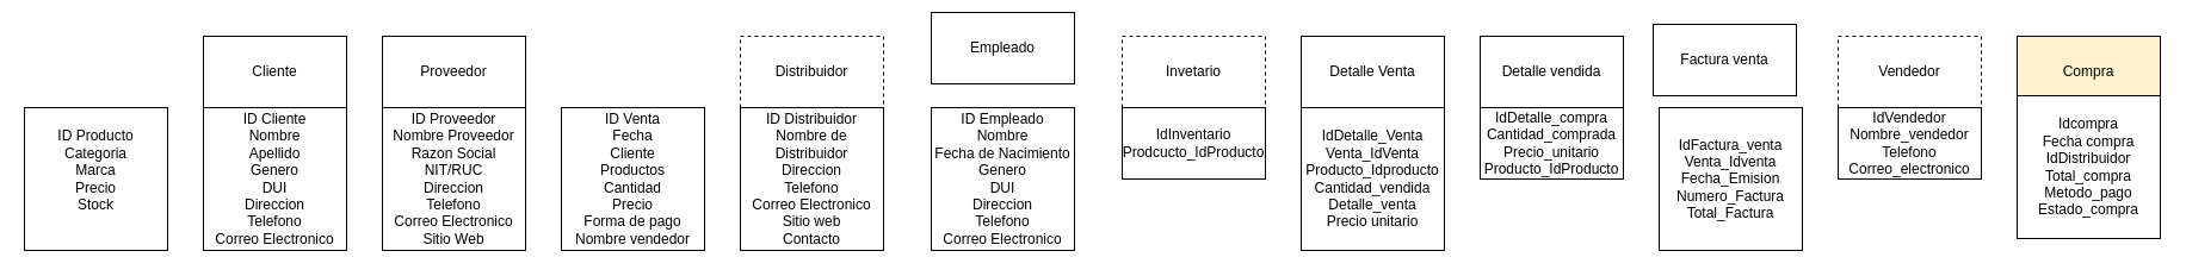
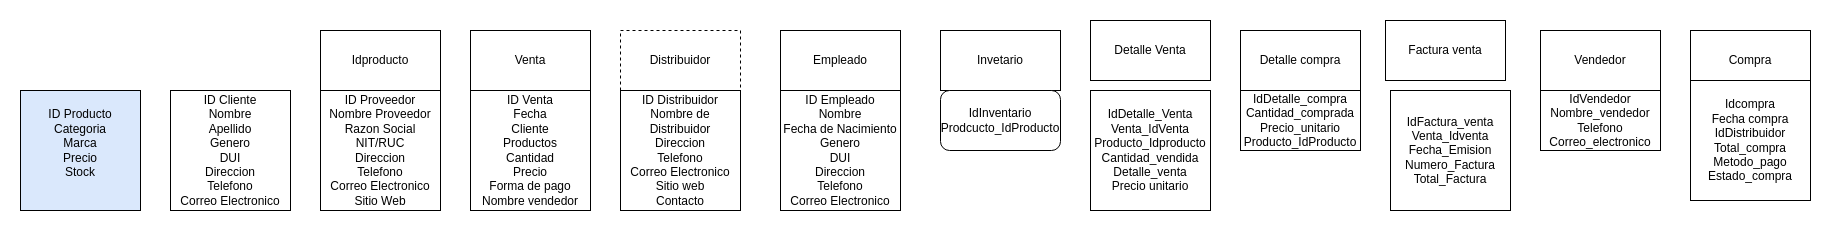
- <mxCell id="11" value="Empleado" style="rounded=0;whiteSpace=wrap;html=1;" parent="1" vertex="1"><mxGeometry x="780" y="10" width="120" height="60" as="geometry" /></mxCell>
+ <mxCell id="11" value="Empleado" style="rounded=0;whiteSpace=wrap;html=1;" parent="1" vertex="1"><mxGeometry x="780" y="30" width="120" height="60" as="geometry" /></mxCell>
- <mxCell id="3" value="Cliente" style="rounded=0;whiteSpace=wrap;html=1;" parent="1" vertex="1"><mxGeometry x="170" y="30" width="120" height="60" as="geometry" /></mxCell>
- <mxCell id="5" value="Proveedor" style="rounded=0;whiteSpace=wrap;html=1;" parent="1" vertex="1"><mxGeometry x="320" y="30" width="120" height="60" as="geometry" /></mxCell>
+ <mxCell id="5" value="Idproducto" style="rounded=0;whiteSpace=wrap;html=1;" parent="1" vertex="1"><mxGeometry x="320" y="30" width="120" height="60" as="geometry" /></mxCell>
+ <mxCell id="7" value="Venta" style="rounded=0;whiteSpace=wrap;html=1;" parent="1" vertex="1"><mxGeometry x="470" y="30" width="120" height="60" as="geometry" /></mxCell>
- <mxCell id="13" value="Invetario" style="rounded=0;whiteSpace=wrap;html=1;dashed=1;" parent="1" vertex="1"><mxGeometry x="940" y="30" width="120" height="60" as="geometry" /></mxCell>
+ <mxCell id="13" value="Invetario" style="rounded=0;whiteSpace=wrap;html=1;" parent="1" vertex="1"><mxGeometry x="940" y="30" width="120" height="60" as="geometry" /></mxCell>
- <mxCell id="14" value="Detalle Venta" style="rounded=0;whiteSpace=wrap;html=1;" parent="1" vertex="1"><mxGeometry x="1090" y="30" width="120" height="60" as="geometry" /></mxCell>
+ <mxCell id="14" value="Detalle Venta" style="rounded=0;whiteSpace=wrap;html=1;" parent="1" vertex="1"><mxGeometry x="1090" y="20" width="120" height="60" as="geometry" /></mxCell>
- <mxCell id="15" value="Detalle vendida" style="rounded=0;whiteSpace=wrap;html=1;" parent="1" vertex="1"><mxGeometry x="1240" y="30" width="120" height="60" as="geometry" /></mxCell>
+ <mxCell id="15" value="Detalle compra" style="rounded=0;whiteSpace=wrap;html=1;" parent="1" vertex="1"><mxGeometry x="1240" y="30" width="120" height="60" as="geometry" /></mxCell>
- <mxCell id="21" value="Vendedor" style="rounded=0;whiteSpace=wrap;html=1;dashed=1;" vertex="1" parent="1"><mxGeometry x="1540" y="30" width="120" height="60" as="geometry" /></mxCell>
+ <mxCell id="21" value="Vendedor" style="rounded=0;whiteSpace=wrap;html=1;" vertex="1" parent="1"><mxGeometry x="1540" y="30" width="120" height="60" as="geometry" /></mxCell>
- <mxCell id="23" value="Compra" style="rounded=0;whiteSpace=wrap;html=1;fillColor=#fff2cc;" vertex="1" parent="1"><mxGeometry x="1690" y="30" width="120" height="60" as="geometry" /></mxCell>
+ <mxCell id="23" value="Compra" style="rounded=0;whiteSpace=wrap;html=1;" vertex="1" parent="1"><mxGeometry x="1690" y="30" width="120" height="60" as="geometry" /></mxCell>
- <mxCell id="17" value="IdInventario&lt;div&gt;Prodcucto_IdProducto&lt;/div&gt;" style="rounded=0;whiteSpace=wrap;html=1;" vertex="1" parent="1"><mxGeometry x="940" y="90" width="120" height="60" as="geometry" /></mxCell>
+ <mxCell id="17" value="IdInventario&lt;div&gt;Prodcucto_IdProducto&lt;/div&gt;" style="whiteSpace=wrap;html=1;rounded=1;" vertex="1" parent="1"><mxGeometry x="940" y="90" width="120" height="60" as="geometry" /></mxCell>
- <mxCell id="2" value="ID Producto&lt;br&gt;Categoria&lt;br&gt;Marca&lt;br&gt;Precio&lt;br&gt;Stock&lt;div&gt;&lt;br/&gt;&lt;/div&gt;" style="rounded=0;whiteSpace=wrap;html=1;" parent="1" vertex="1"><mxGeometry x="20" y="90" width="120" height="120" as="geometry" /></mxCell>
+ <mxCell id="2" value="ID Producto&lt;br&gt;Categoria&lt;br&gt;Marca&lt;br&gt;Precio&lt;br&gt;Stock&lt;div&gt;&lt;br/&gt;&lt;/div&gt;" style="rounded=0;whiteSpace=wrap;html=1;fillColor=#dae8fc;" parent="1" vertex="1"><mxGeometry x="20" y="90" width="120" height="120" as="geometry" /></mxCell>
